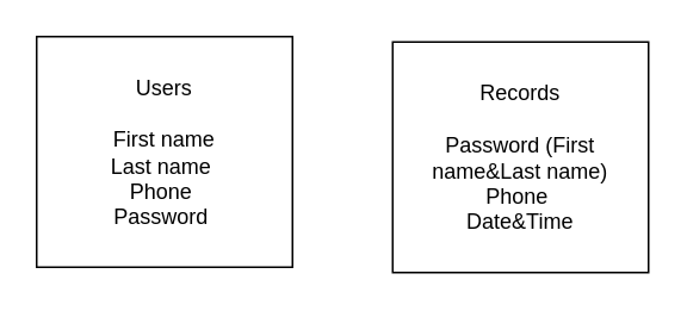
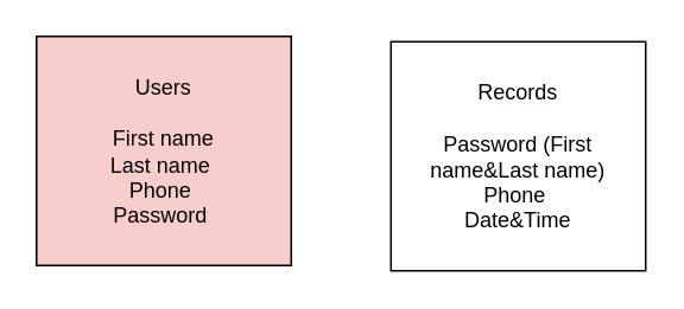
- <mxCell id="2" value="&lt;font style=&quot;vertical-align: inherit;&quot;&gt;&lt;font style=&quot;vertical-align: inherit;&quot;&gt;Users&lt;br&gt;&lt;br&gt;First name&lt;br&gt;Last name&amp;nbsp;&lt;br&gt;Phone&amp;nbsp;&lt;br&gt;Password&amp;nbsp;&lt;/font&gt;&lt;/font&gt;" style="rounded=0;whiteSpace=wrap;html=1;" vertex="1" parent="1"><mxGeometry x="20" y="20" width="143" height="129" as="geometry" /></mxCell>
+ <mxCell id="2" value="&lt;font style=&quot;vertical-align: inherit;&quot;&gt;&lt;font style=&quot;vertical-align: inherit;&quot;&gt;Users&lt;br&gt;&lt;br&gt;First name&lt;br&gt;Last name&amp;nbsp;&lt;br&gt;Phone&amp;nbsp;&lt;br&gt;Password&amp;nbsp;&lt;/font&gt;&lt;/font&gt;" style="rounded=0;whiteSpace=wrap;html=1;fillColor=#f8cecc;" vertex="1" parent="1"><mxGeometry x="20" y="20" width="143" height="129" as="geometry" /></mxCell>
